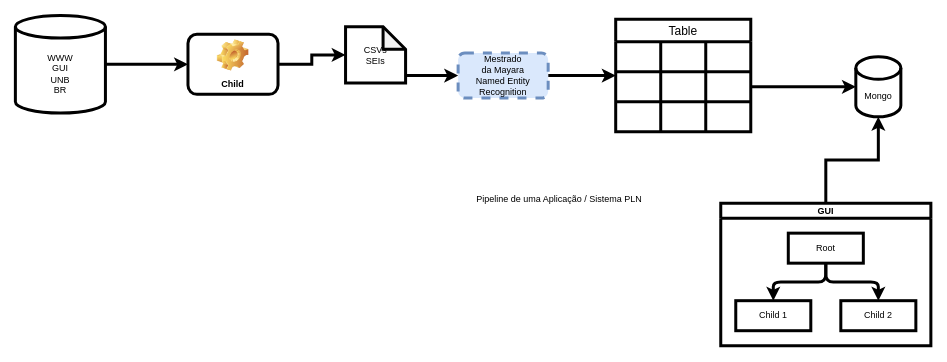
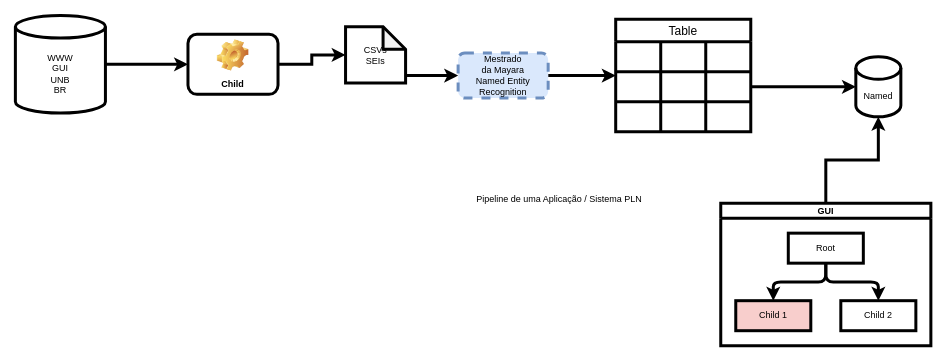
- <mxCell id="23" value="Mongo" style="shape=cylinder3;whiteSpace=wrap;html=1;boundedLbl=1;backgroundOutline=1;size=15;strokeWidth=4;" vertex="1" parent="1"><mxGeometry x="1140" y="75" width="60" height="80" as="geometry" /></mxCell>
+ <mxCell id="23" value="Named" style="shape=cylinder3;whiteSpace=wrap;html=1;boundedLbl=1;backgroundOutline=1;size=15;strokeWidth=4;" vertex="1" parent="1"><mxGeometry x="1140" y="75" width="60" height="80" as="geometry" /></mxCell>
- <mxCell id="28" value="Child 1" style="whiteSpace=wrap;html=1;strokeWidth=4;" vertex="1" parent="26"><mxGeometry x="20" y="130" width="100" height="40" as="geometry" /></mxCell>
+ <mxCell id="28" value="Child 1" style="whiteSpace=wrap;html=1;strokeWidth=4;fillColor=#f8cecc;" vertex="1" parent="26"><mxGeometry x="20" y="130" width="100" height="40" as="geometry" /></mxCell>
